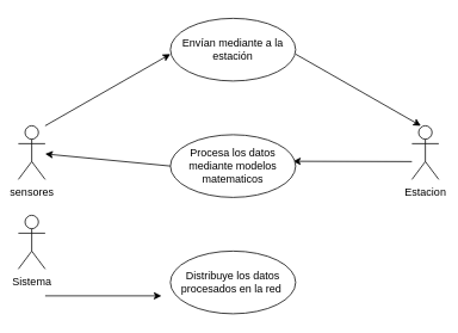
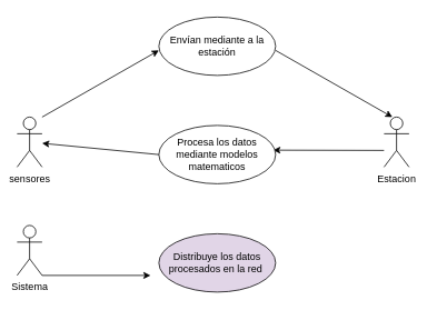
- <mxCell id="10" value="Sistema" style="shape=umlActor;verticalLabelPosition=bottom;verticalAlign=top;html=1;outlineConnect=0;" vertex="1" parent="1"><mxGeometry x="20" y="240" width="30" height="60" as="geometry" /></mxCell>
+ <mxCell id="10" value="Sistema" style="shape=umlActor;verticalLabelPosition=bottom;verticalAlign=top;html=1;outlineConnect=0;" vertex="1" parent="1"><mxGeometry x="20" y="270" width="30" height="60" as="geometry" /></mxCell>
- <mxCell id="11" value="Distribuye los datos procesados en la red&amp;nbsp;" style="ellipse;whiteSpace=wrap;html=1;" vertex="1" parent="1"><mxGeometry x="190" y="280" width="140" height="70" as="geometry" /></mxCell>
+ <mxCell id="11" value="Distribuye los datos procesados en la red&amp;nbsp;" style="ellipse;whiteSpace=wrap;html=1;fillColor=#e1d5e7;" vertex="1" parent="1"><mxGeometry x="190" y="280" width="140" height="70" as="geometry" /></mxCell>
